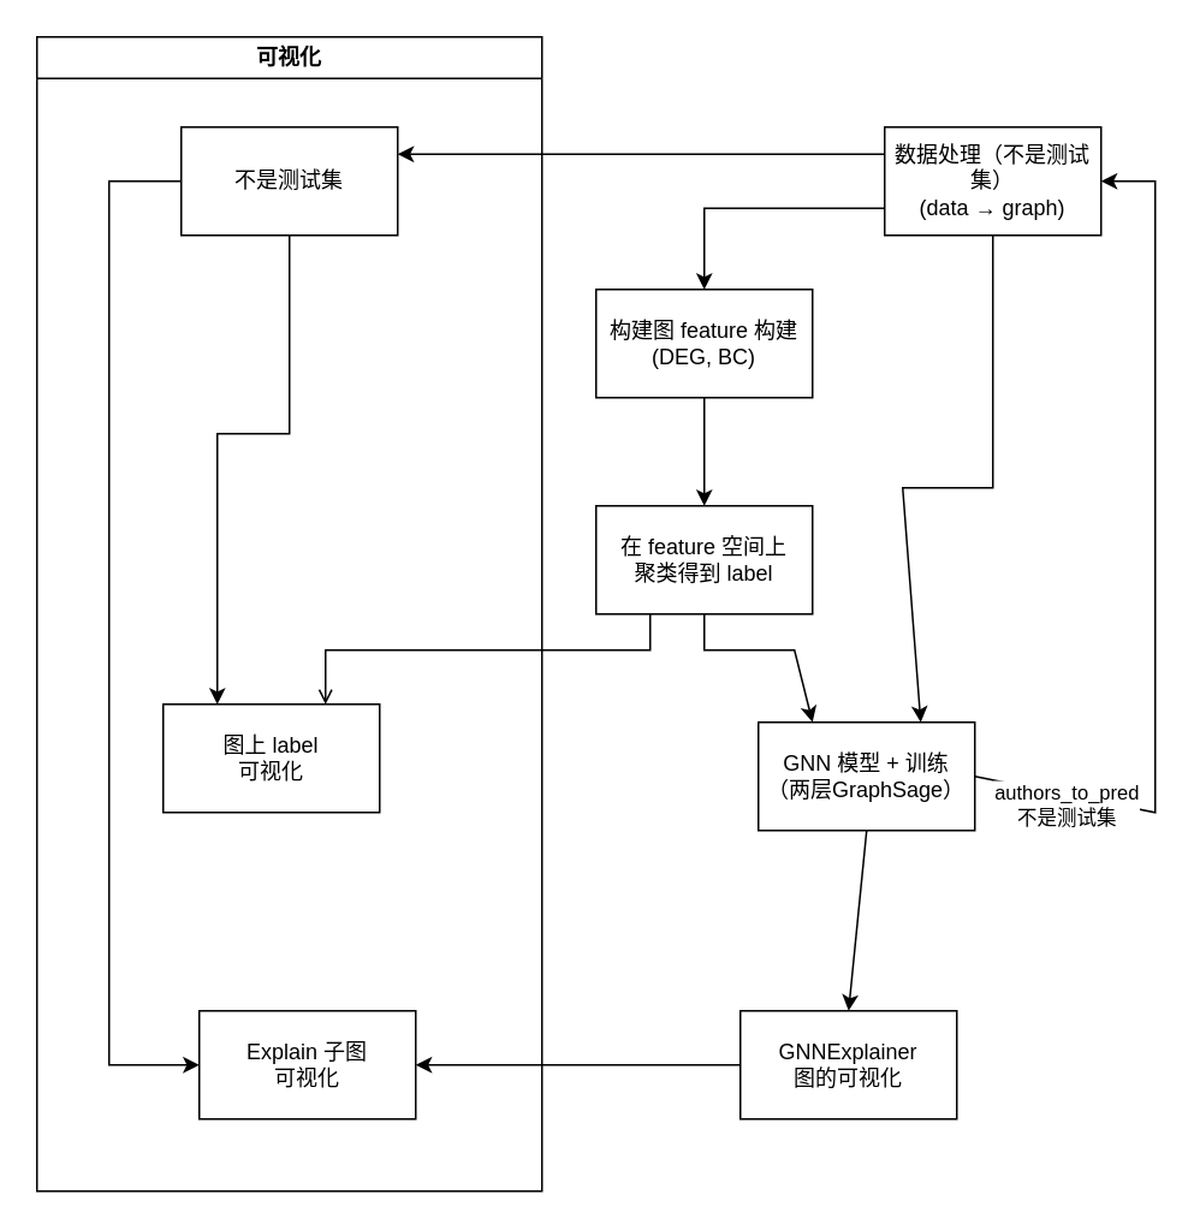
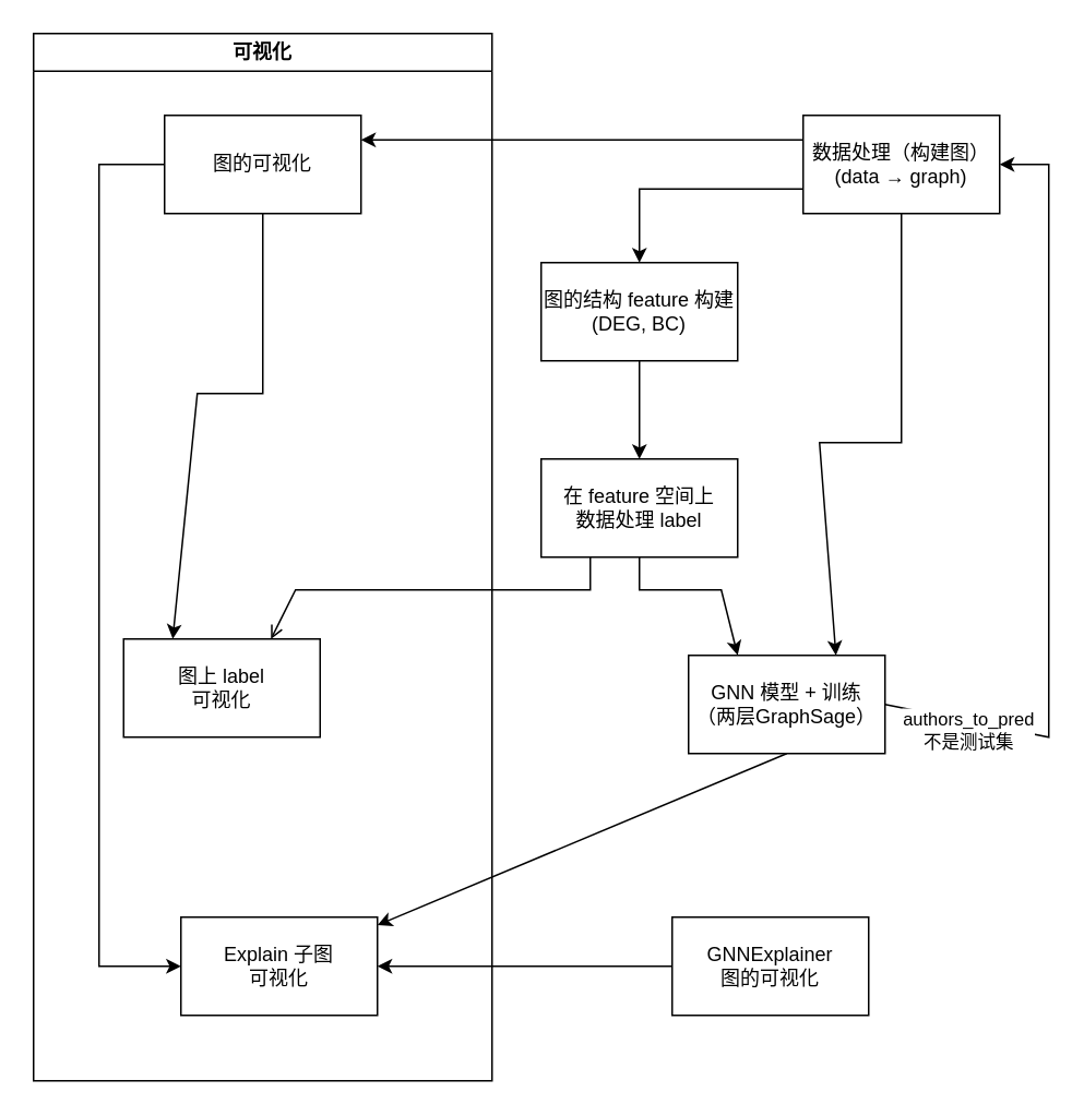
- <mxCell id="18" value="不是测试集" style="rounded=0;whiteSpace=wrap;html=1;" parent="17" vertex="1"><mxGeometry x="80" y="50" width="120" height="60" as="geometry" /></mxCell>
+ <mxCell id="18" value="图的可视化" style="rounded=0;whiteSpace=wrap;html=1;" parent="17" vertex="1"><mxGeometry x="80" y="50" width="120" height="60" as="geometry" /></mxCell>
- <mxCell id="5" value="数据处理（不是测试集）&lt;br&gt;(data → graph)" style="rounded=0;whiteSpace=wrap;html=1;" parent="1" vertex="1"><mxGeometry x="490" y="70" width="120" height="60" as="geometry" /></mxCell>
+ <mxCell id="5" value="数据处理（构建图）&lt;br&gt;(data → graph)" style="rounded=0;whiteSpace=wrap;html=1;" parent="1" vertex="1"><mxGeometry x="490" y="70" width="120" height="60" as="geometry" /></mxCell>
- <mxCell id="16" value="构建图 feature 构建&lt;br&gt;(DEG, BC)" style="rounded=0;whiteSpace=wrap;html=1;" parent="1" vertex="1"><mxGeometry x="330" y="160" width="120" height="60" as="geometry" /></mxCell>
+ <mxCell id="16" value="图的结构 feature 构建&lt;br&gt;(DEG, BC)" style="rounded=0;whiteSpace=wrap;html=1;" parent="1" vertex="1"><mxGeometry x="330" y="160" width="120" height="60" as="geometry" /></mxCell>
- <mxCell id="8" value="在 feature 空间上&lt;br&gt;聚类得到 label" style="rounded=0;whiteSpace=wrap;html=1;" parent="1" vertex="1"><mxGeometry x="330" y="280" width="120" height="60" as="geometry" /></mxCell>
+ <mxCell id="8" value="在 feature 空间上&lt;br&gt;数据处理 label" style="rounded=0;whiteSpace=wrap;html=1;" parent="1" vertex="1"><mxGeometry x="330" y="280" width="120" height="60" as="geometry" /></mxCell>
- <mxCell id="19" value="图上 label&lt;br&gt;可视化" style="rounded=0;whiteSpace=wrap;html=1;" parent="17" vertex="1"><mxGeometry x="70" y="370" width="120" height="60" as="geometry" /></mxCell>
+ <mxCell id="19" value="图上 label&lt;br&gt;可视化" style="rounded=0;whiteSpace=wrap;html=1;" parent="17" vertex="1"><mxGeometry x="55" y="370" width="120" height="60" as="geometry" /></mxCell>
- <mxCell id="9" style="edgeStyle=none;rounded=0;html=1;exitX=0.5;exitY=1;exitDx=0;exitDy=0;entryX=0.5;entryY=0;entryDx=0;entryDy=0;" parent="1" source="10" target="14" edge="1"><mxGeometry relative="1" as="geometry" /></mxCell>
+ <mxCell id="9" style="edgeStyle=none;rounded=0;html=1;exitX=0.5;exitY=1;exitDx=0;exitDy=0;" parent="1" source="10" target="21" edge="1"><mxGeometry relative="1" as="geometry" /></mxCell>
